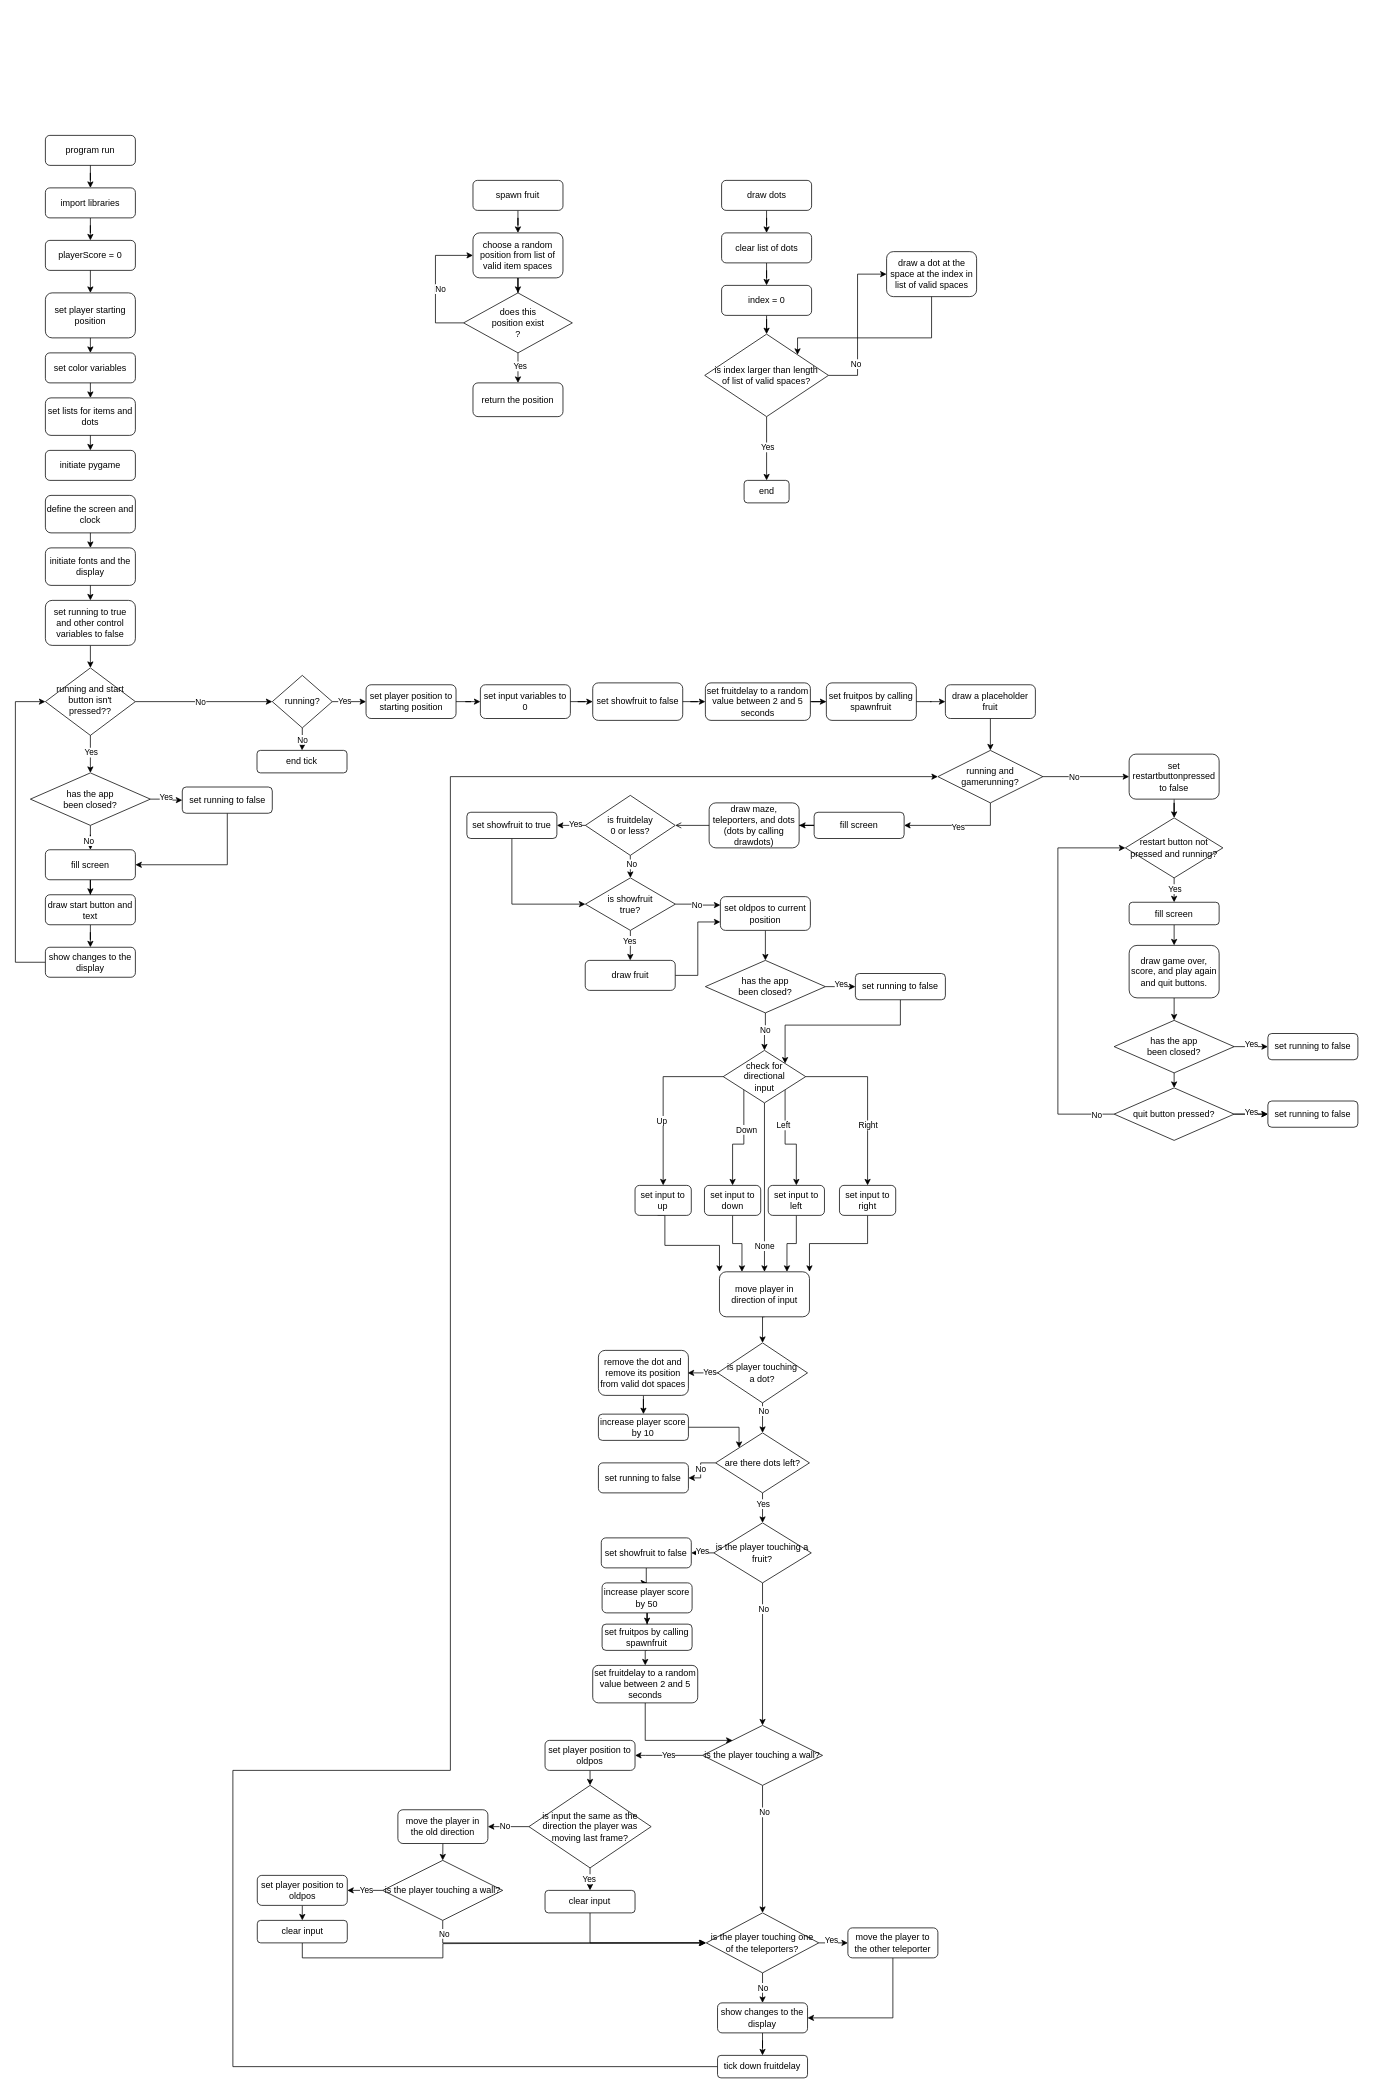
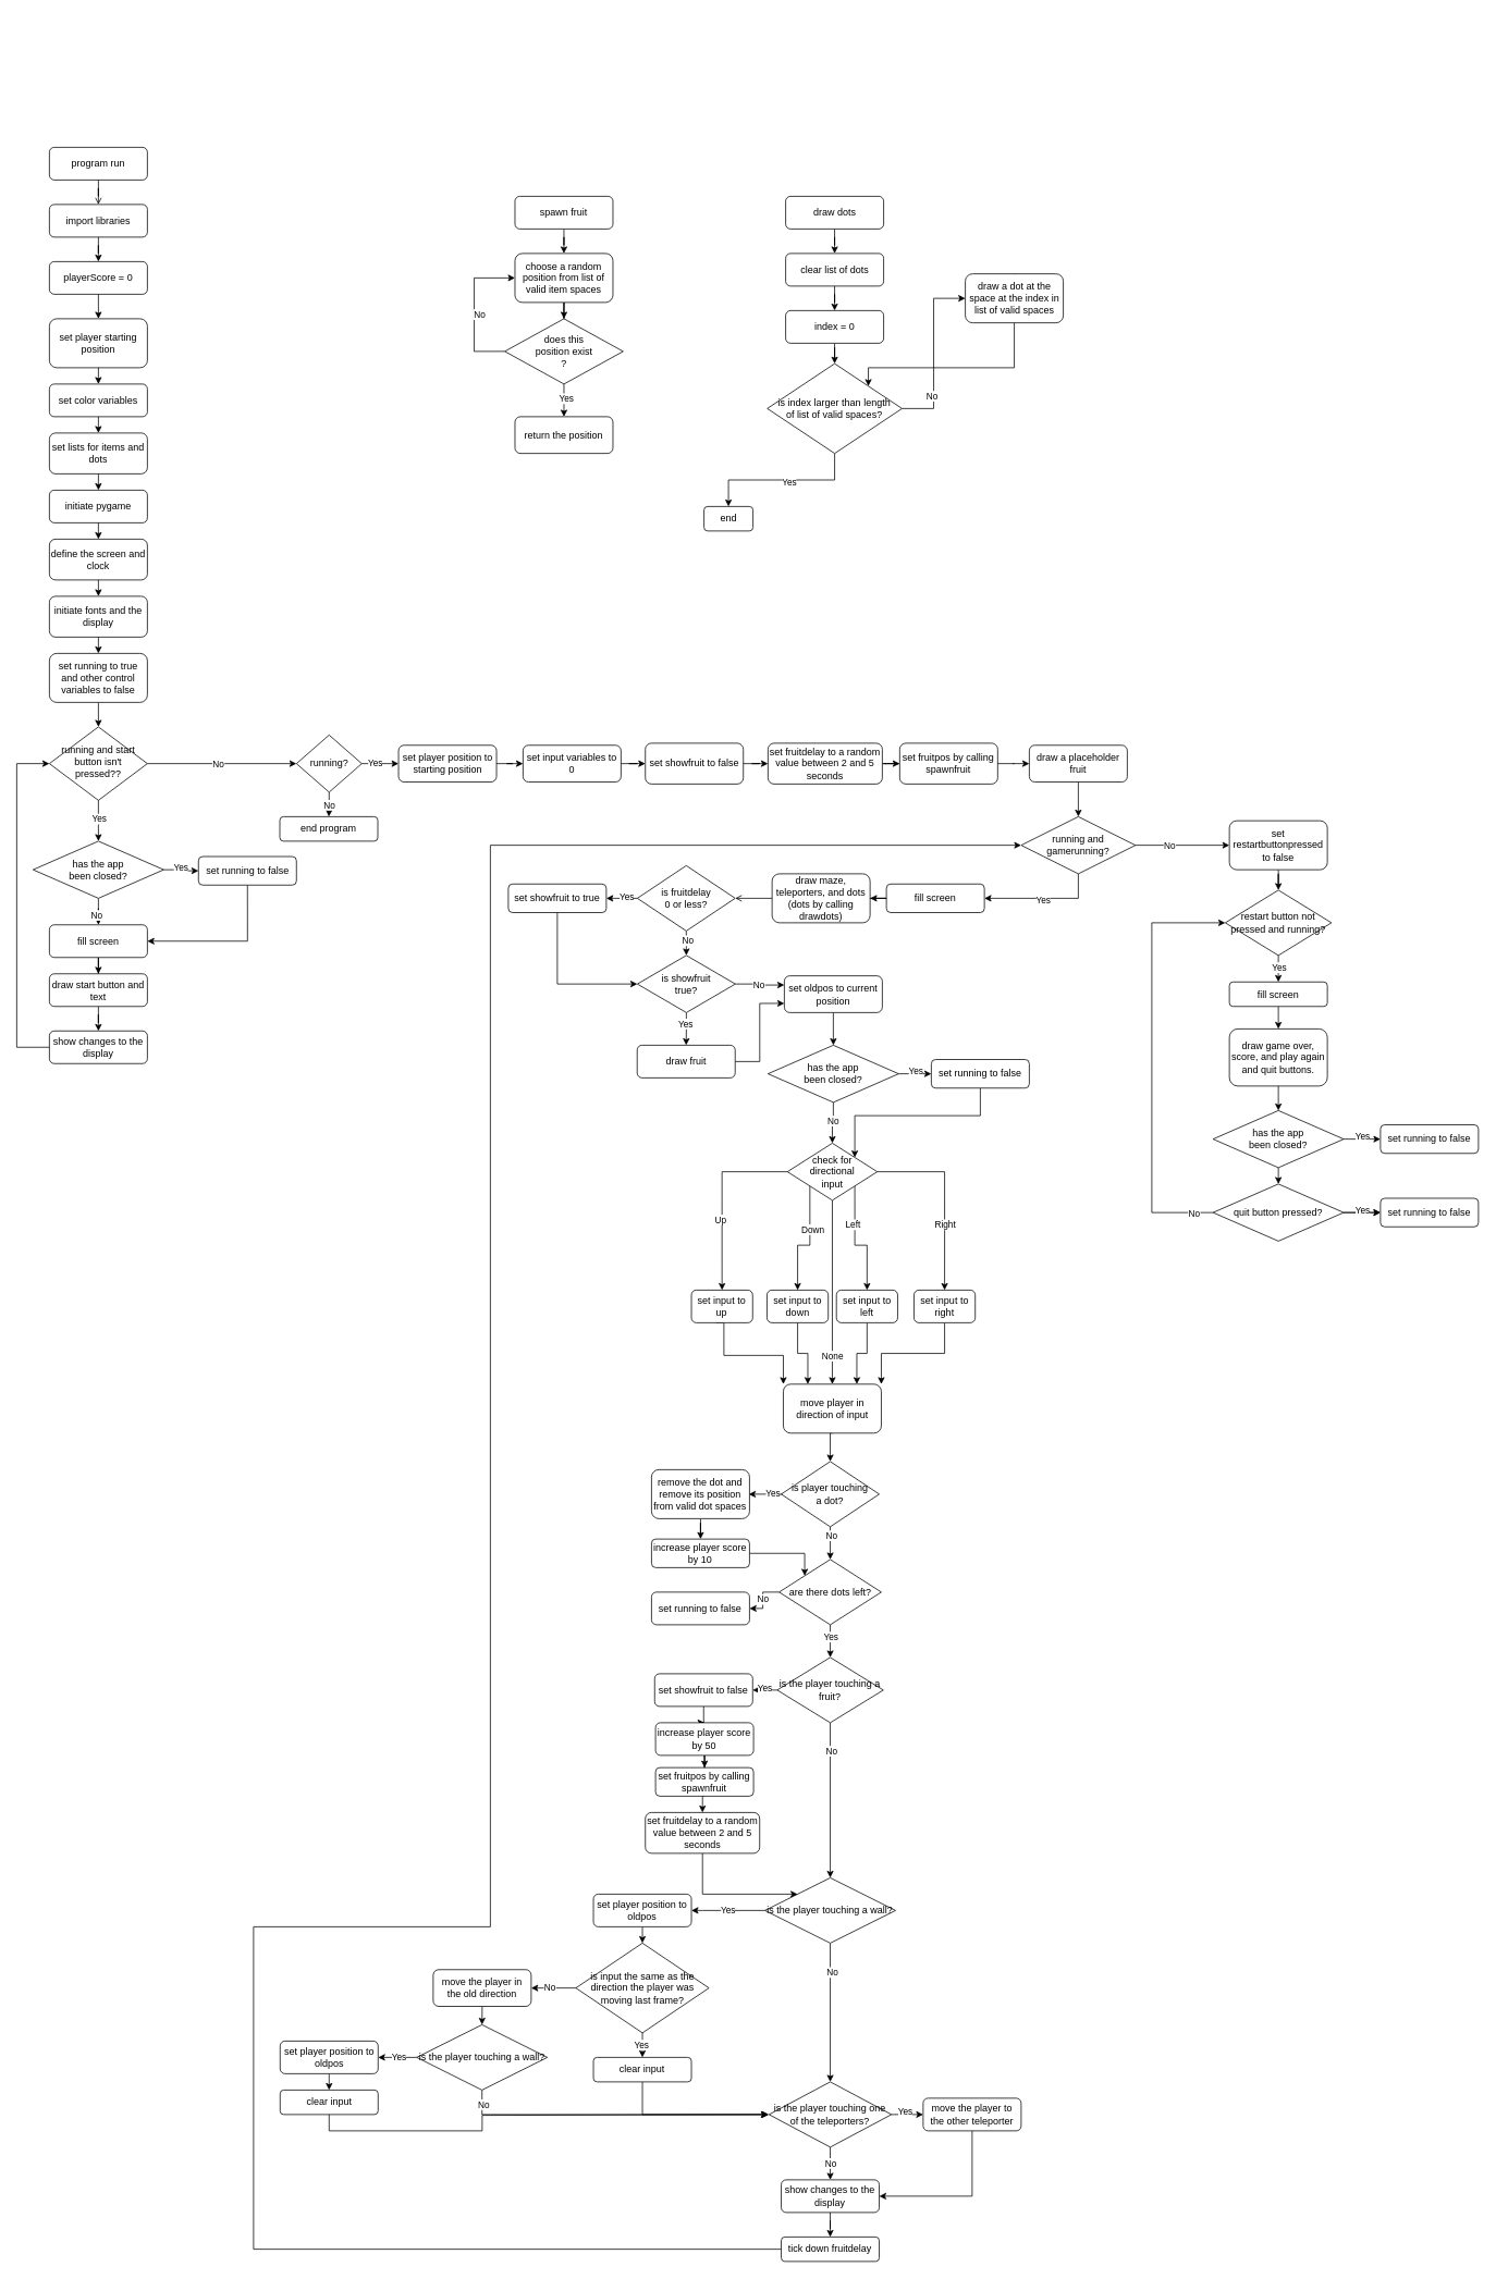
- <mxCell id="60" value="" style="edgeStyle=orthogonalEdgeStyle;rounded=0;orthogonalLoop=1;jettySize=auto;html=1;" edge="1" parent="1" source="3" target="61"><mxGeometry relative="1" as="geometry"><mxPoint x="120" y="220" as="sourcePoint" /><mxPoint x="120" y="450" as="targetPoint" /></mxGeometry></mxCell>
+ <mxCell id="60" value="" style="edgeStyle=orthogonalEdgeStyle;rounded=0;orthogonalLoop=1;jettySize=auto;html=1;endArrow=open;" edge="1" parent="1" source="3" target="61"><mxGeometry relative="1" as="geometry"><mxPoint x="120" y="220" as="sourcePoint" /><mxPoint x="120" y="450" as="targetPoint" /></mxGeometry></mxCell>
+ <mxCell id="68" value="" style="edgeStyle=orthogonalEdgeStyle;rounded=0;orthogonalLoop=1;jettySize=auto;html=1;exitX=0.5;exitY=1;exitDx=0;exitDy=0;entryX=0.5;entryY=0;entryDx=0;entryDy=0;" edge="1" parent="1" source="67" target="69"><mxGeometry relative="1" as="geometry"><mxPoint x="120" y="640" as="sourcePoint" /><mxPoint x="120" y="840" as="targetPoint" /></mxGeometry></mxCell>
- <mxCell id="43" value="end" style="rounded=1;whiteSpace=wrap;html=1;" parent="1" vertex="1"><mxGeometry x="991.63" y="640" width="60" height="30" as="geometry" /></mxCell>
+ <mxCell id="43" value="end" style="rounded=1;whiteSpace=wrap;html=1;" parent="1" vertex="1"><mxGeometry x="861.63" y="620" width="60" height="30" as="geometry" /></mxCell>
- <mxCell id="204" value="end tick" style="rounded=1;whiteSpace=wrap;html=1;" vertex="1" parent="1"><mxGeometry x="342.18" y="1000" width="120" height="30" as="geometry" /></mxCell>
+ <mxCell id="204" value="end program" style="rounded=1;whiteSpace=wrap;html=1;" vertex="1" parent="1"><mxGeometry x="342.18" y="1000" width="120" height="30" as="geometry" /></mxCell>
